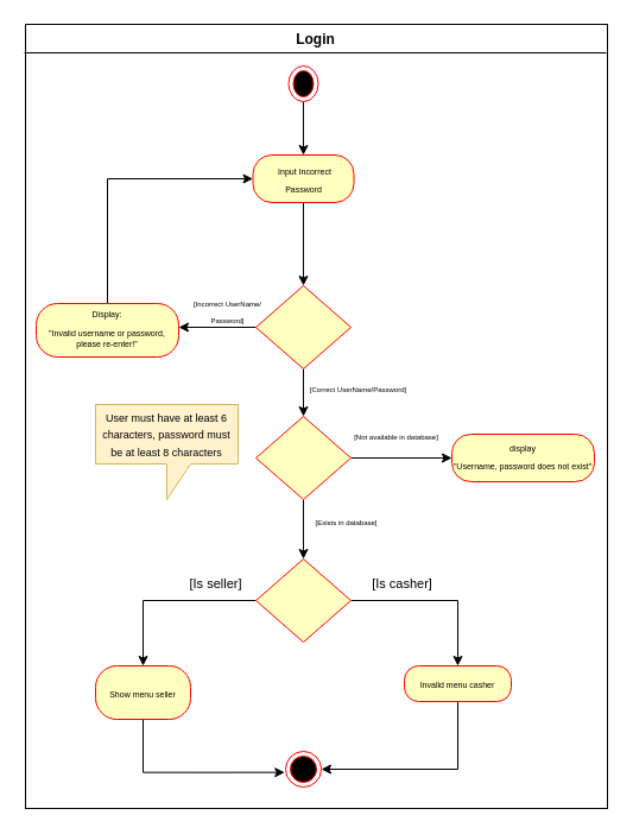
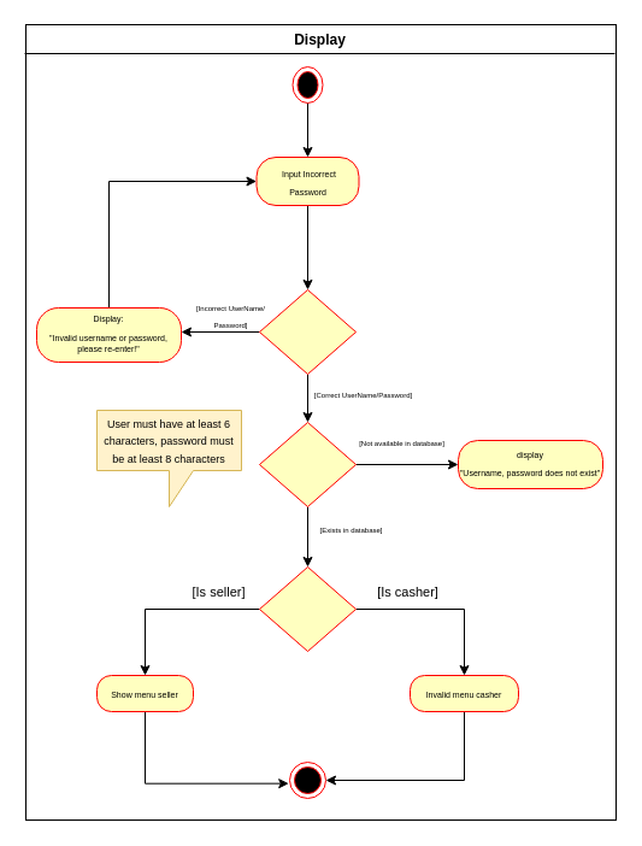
- <mxCell id="32" value="Login" style="text;align=center;fontStyle=1;verticalAlign=middle;spacingLeft=3;spacingRight=3;strokeColor=none;rotatable=0;points=[[0,0.5],[1,0.5]];portConstraint=eastwest;html=1;" parent="1" vertex="1"><mxGeometry x="225" y="20" width="80" height="26" as="geometry" /></mxCell>
+ <mxCell id="32" value="Display" style="text;align=center;fontStyle=1;verticalAlign=middle;spacingLeft=3;spacingRight=3;strokeColor=none;rotatable=0;points=[[0,0.5],[1,0.5]];portConstraint=eastwest;html=1;" parent="1" vertex="1"><mxGeometry x="225" y="20" width="80" height="26" as="geometry" /></mxCell>
- <mxCell id="19" value="&lt;font style=&quot;font-size: 7px;&quot;&gt;Show menu seller&lt;/font&gt;" style="rounded=1;whiteSpace=wrap;html=1;arcSize=40;fontColor=#000000;fillColor=#ffffc0;strokeColor=#ff0000;" parent="1" vertex="1"><mxGeometry x="80" y="560" width="80" height="45" as="geometry" /></mxCell>
+ <mxCell id="19" value="&lt;font style=&quot;font-size: 7px;&quot;&gt;Show menu seller&lt;/font&gt;" style="rounded=1;whiteSpace=wrap;html=1;arcSize=40;fontColor=#000000;fillColor=#ffffc0;strokeColor=#ff0000;" parent="1" vertex="1"><mxGeometry x="80" y="560" width="80" height="30" as="geometry" /></mxCell>
